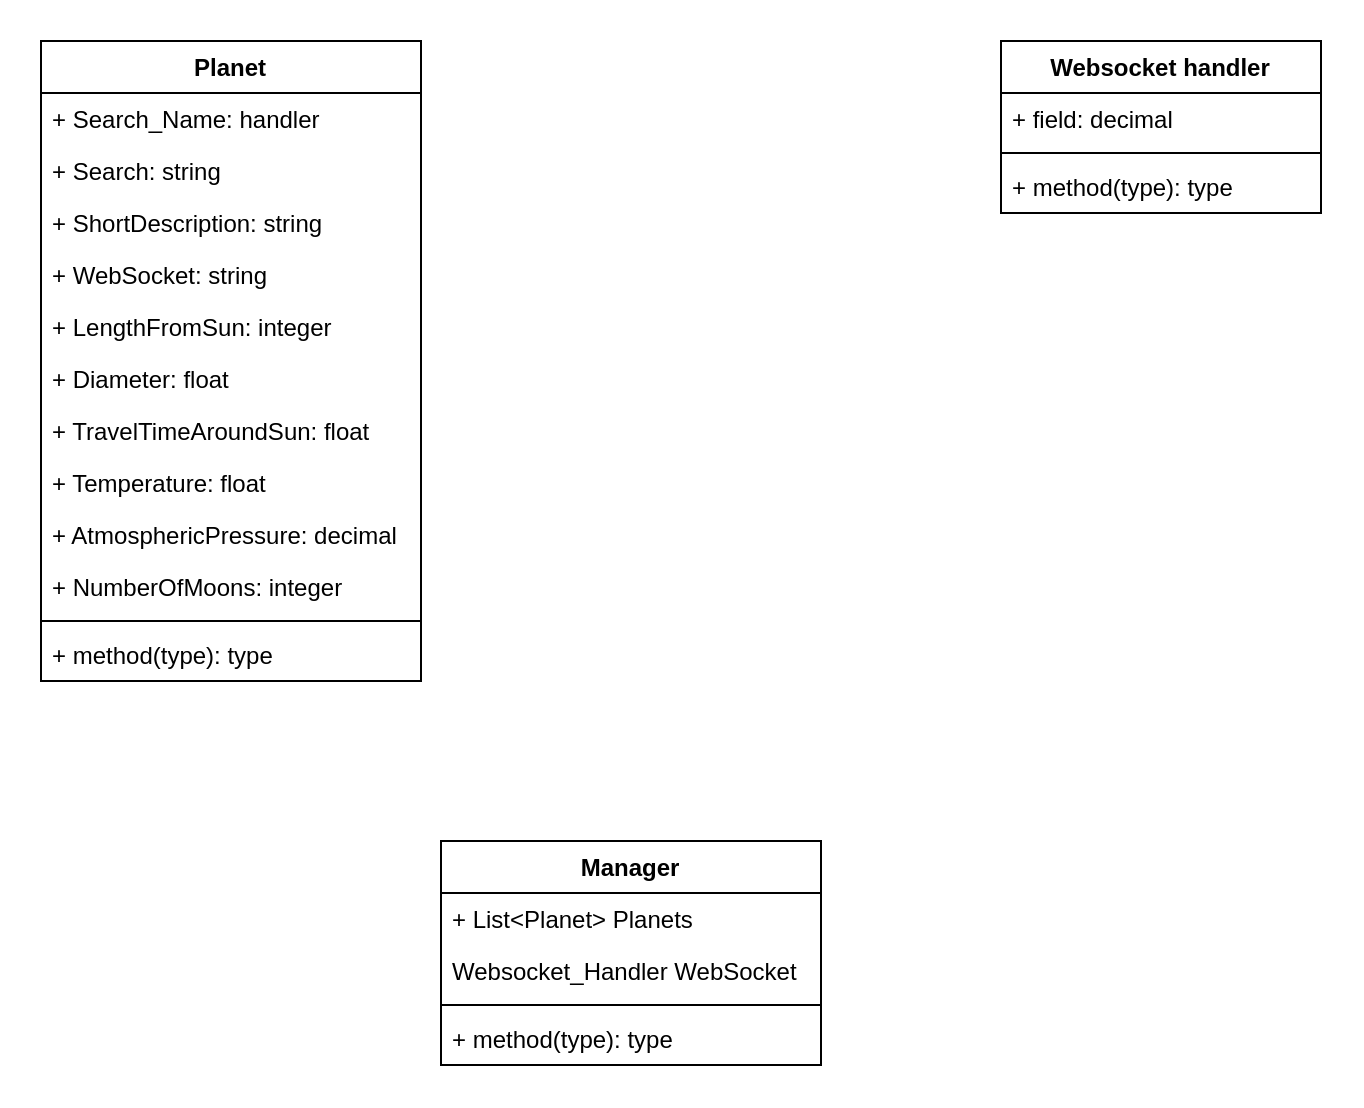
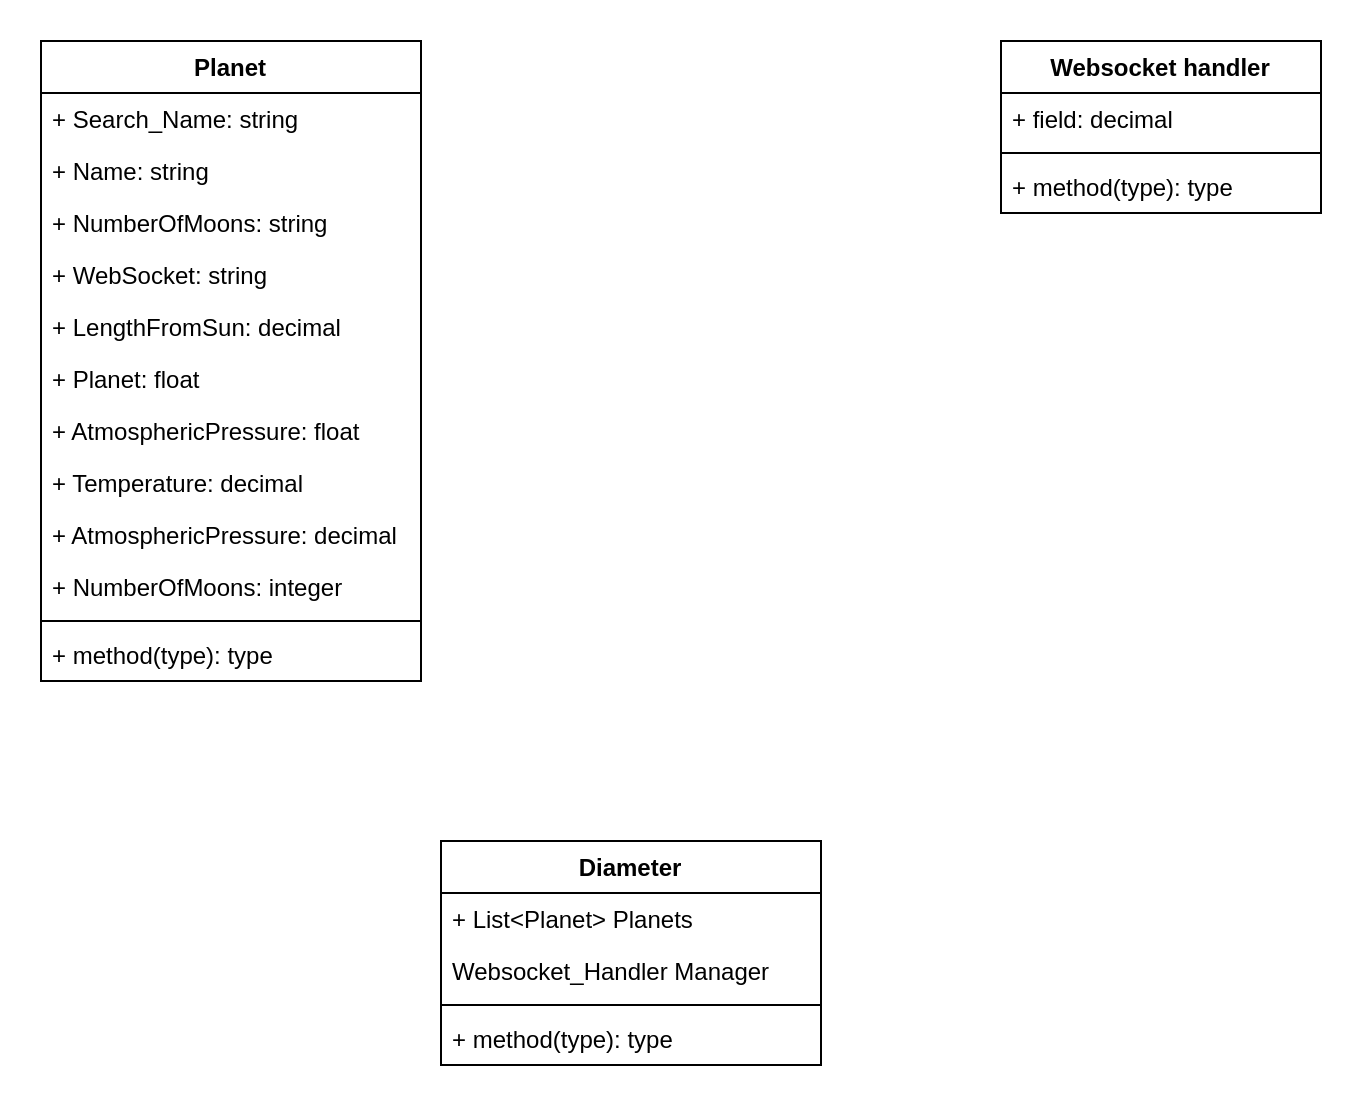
- <mxCell id="3" value="+ Search_Name: handler" style="text;strokeColor=none;fillColor=none;align=left;verticalAlign=top;spacingLeft=4;spacingRight=4;overflow=hidden;rotatable=0;points=[[0,0.5],[1,0.5]];portConstraint=eastwest;" vertex="1" parent="2"><mxGeometry y="26" width="190" height="26" as="geometry" /></mxCell>
+ <mxCell id="3" value="+ Search_Name: string" style="text;strokeColor=none;fillColor=none;align=left;verticalAlign=top;spacingLeft=4;spacingRight=4;overflow=hidden;rotatable=0;points=[[0,0.5],[1,0.5]];portConstraint=eastwest;" vertex="1" parent="2"><mxGeometry y="26" width="190" height="26" as="geometry" /></mxCell>
- <mxCell id="4" value="+ Search: string" style="text;strokeColor=none;fillColor=none;align=left;verticalAlign=top;spacingLeft=4;spacingRight=4;overflow=hidden;rotatable=0;points=[[0,0.5],[1,0.5]];portConstraint=eastwest;" vertex="1" parent="2"><mxGeometry y="52" width="190" height="26" as="geometry" /></mxCell>
+ <mxCell id="4" value="+ Name: string" style="text;strokeColor=none;fillColor=none;align=left;verticalAlign=top;spacingLeft=4;spacingRight=4;overflow=hidden;rotatable=0;points=[[0,0.5],[1,0.5]];portConstraint=eastwest;" vertex="1" parent="2"><mxGeometry y="52" width="190" height="26" as="geometry" /></mxCell>
- <mxCell id="5" value="+ ShortDescription: string" style="text;strokeColor=none;fillColor=none;align=left;verticalAlign=top;spacingLeft=4;spacingRight=4;overflow=hidden;rotatable=0;points=[[0,0.5],[1,0.5]];portConstraint=eastwest;" vertex="1" parent="2"><mxGeometry y="78" width="190" height="26" as="geometry" /></mxCell>
+ <mxCell id="5" value="+ NumberOfMoons: string" style="text;strokeColor=none;fillColor=none;align=left;verticalAlign=top;spacingLeft=4;spacingRight=4;overflow=hidden;rotatable=0;points=[[0,0.5],[1,0.5]];portConstraint=eastwest;" vertex="1" parent="2"><mxGeometry y="78" width="190" height="26" as="geometry" /></mxCell>
- <mxCell id="7" value="+ LengthFromSun: integer" style="text;strokeColor=none;fillColor=none;align=left;verticalAlign=top;spacingLeft=4;spacingRight=4;overflow=hidden;rotatable=0;points=[[0,0.5],[1,0.5]];portConstraint=eastwest;" vertex="1" parent="2"><mxGeometry y="130" width="190" height="26" as="geometry" /></mxCell>
+ <mxCell id="7" value="+ LengthFromSun: decimal" style="text;strokeColor=none;fillColor=none;align=left;verticalAlign=top;spacingLeft=4;spacingRight=4;overflow=hidden;rotatable=0;points=[[0,0.5],[1,0.5]];portConstraint=eastwest;" vertex="1" parent="2"><mxGeometry y="130" width="190" height="26" as="geometry" /></mxCell>
- <mxCell id="8" value="+ Diameter: float" style="text;strokeColor=none;fillColor=none;align=left;verticalAlign=top;spacingLeft=4;spacingRight=4;overflow=hidden;rotatable=0;points=[[0,0.5],[1,0.5]];portConstraint=eastwest;" vertex="1" parent="2"><mxGeometry y="156" width="190" height="26" as="geometry" /></mxCell>
+ <mxCell id="8" value="+ Planet: float" style="text;strokeColor=none;fillColor=none;align=left;verticalAlign=top;spacingLeft=4;spacingRight=4;overflow=hidden;rotatable=0;points=[[0,0.5],[1,0.5]];portConstraint=eastwest;" vertex="1" parent="2"><mxGeometry y="156" width="190" height="26" as="geometry" /></mxCell>
- <mxCell id="9" value="+ TravelTimeAroundSun: float " style="text;strokeColor=none;fillColor=none;align=left;verticalAlign=top;spacingLeft=4;spacingRight=4;overflow=hidden;rotatable=0;points=[[0,0.5],[1,0.5]];portConstraint=eastwest;" vertex="1" parent="2"><mxGeometry y="182" width="190" height="26" as="geometry" /></mxCell>
+ <mxCell id="9" value="+ AtmosphericPressure: float " style="text;strokeColor=none;fillColor=none;align=left;verticalAlign=top;spacingLeft=4;spacingRight=4;overflow=hidden;rotatable=0;points=[[0,0.5],[1,0.5]];portConstraint=eastwest;" vertex="1" parent="2"><mxGeometry y="182" width="190" height="26" as="geometry" /></mxCell>
- <mxCell id="10" value="+ Temperature: float" style="text;strokeColor=none;fillColor=none;align=left;verticalAlign=top;spacingLeft=4;spacingRight=4;overflow=hidden;rotatable=0;points=[[0,0.5],[1,0.5]];portConstraint=eastwest;" vertex="1" parent="2"><mxGeometry y="208" width="190" height="26" as="geometry" /></mxCell>
+ <mxCell id="10" value="+ Temperature: decimal" style="text;strokeColor=none;fillColor=none;align=left;verticalAlign=top;spacingLeft=4;spacingRight=4;overflow=hidden;rotatable=0;points=[[0,0.5],[1,0.5]];portConstraint=eastwest;" vertex="1" parent="2"><mxGeometry y="208" width="190" height="26" as="geometry" /></mxCell>
- <mxCell id="15" value="Manager" style="swimlane;fontStyle=1;align=center;verticalAlign=top;childLayout=stackLayout;horizontal=1;startSize=26;horizontalStack=0;resizeParent=1;resizeParentMax=0;resizeLast=0;collapsible=1;marginBottom=0;" vertex="1" parent="1"><mxGeometry x="220" y="420" width="190" height="112" as="geometry" /></mxCell>
+ <mxCell id="15" value="Diameter" style="swimlane;fontStyle=1;align=center;verticalAlign=top;childLayout=stackLayout;horizontal=1;startSize=26;horizontalStack=0;resizeParent=1;resizeParentMax=0;resizeLast=0;collapsible=1;marginBottom=0;" vertex="1" parent="1"><mxGeometry x="220" y="420" width="190" height="112" as="geometry" /></mxCell>
- <mxCell id="17" value="Websocket_Handler WebSocket" style="text;strokeColor=none;fillColor=none;align=left;verticalAlign=top;spacingLeft=4;spacingRight=4;overflow=hidden;rotatable=0;points=[[0,0.5],[1,0.5]];portConstraint=eastwest;" vertex="1" parent="15"><mxGeometry y="52" width="190" height="26" as="geometry" /></mxCell>
+ <mxCell id="17" value="Websocket_Handler Manager" style="text;strokeColor=none;fillColor=none;align=left;verticalAlign=top;spacingLeft=4;spacingRight=4;overflow=hidden;rotatable=0;points=[[0,0.5],[1,0.5]];portConstraint=eastwest;" vertex="1" parent="15"><mxGeometry y="52" width="190" height="26" as="geometry" /></mxCell>
